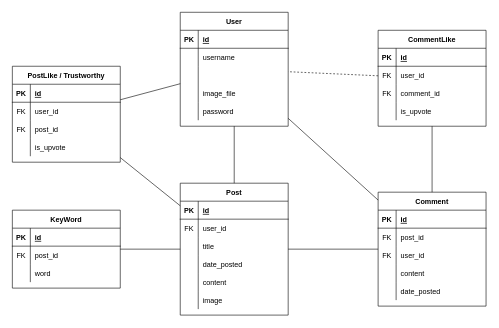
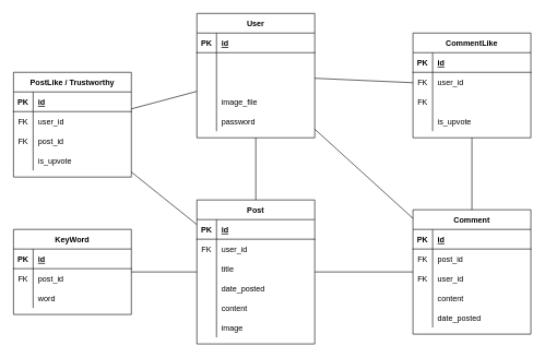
- <mxCell id="8" value="username" style="shape=partialRectangle;connectable=0;fillColor=none;top=0;left=0;bottom=0;right=0;align=left;spacingLeft=6;overflow=hidden;" parent="6" vertex="1"><mxGeometry x="30" width="150" height="30" as="geometry" /></mxCell>
- <mxCell id="66" value="" style="endArrow=none;html=1;dashed=1;" parent="1" source="52" target="2" edge="1"><mxGeometry width="50" height="50" relative="1" as="geometry"><mxPoint x="900" y="360" as="sourcePoint" /><mxPoint x="950" y="310" as="targetPoint" /></mxGeometry></mxCell>
+ <mxCell id="66" value="" style="endArrow=none;html=1;" parent="1" source="52" target="2" edge="1"><mxGeometry width="50" height="50" relative="1" as="geometry"><mxPoint x="900" y="360" as="sourcePoint" /><mxPoint x="950" y="310" as="targetPoint" /></mxGeometry></mxCell>
- <mxCell id="61" value="comment_id" style="shape=partialRectangle;connectable=0;fillColor=none;top=0;left=0;bottom=0;right=0;align=left;spacingLeft=6;fontStyle=0;overflow=hidden;" parent="59" vertex="1"><mxGeometry x="30" width="150" height="30" as="geometry" /></mxCell>
